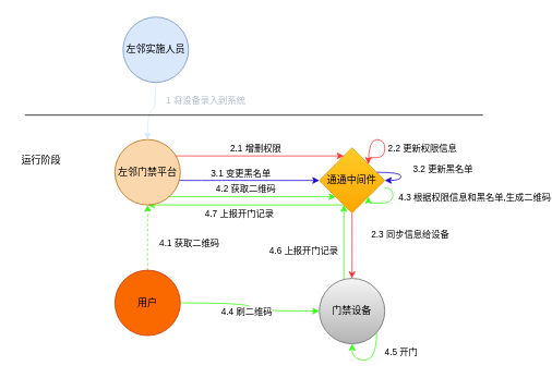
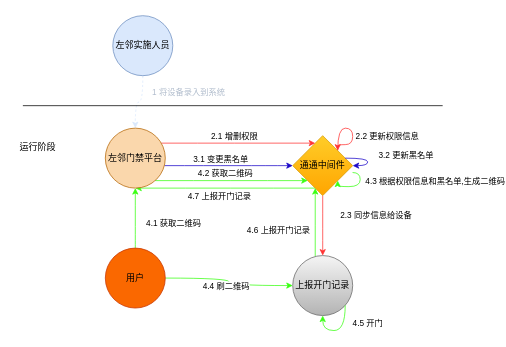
- <mxCell id="2" style="edgeStyle=orthogonalEdgeStyle;curved=1;rounded=1;orthogonalLoop=1;jettySize=auto;html=1;startArrow=none;startFill=0;strokeColor=#DAE8FC;" parent="1" source="4" target="26" edge="1"><mxGeometry relative="1" as="geometry" /></mxCell>
+ <mxCell id="2" style="edgeStyle=orthogonalEdgeStyle;curved=1;rounded=1;orthogonalLoop=1;jettySize=auto;html=1;startArrow=none;startFill=0;strokeColor=#DAE8FC;dashed=1;" parent="1" source="4" target="26" edge="1"><mxGeometry relative="1" as="geometry" /></mxCell>
- <mxCell id="12" style="edgeStyle=orthogonalEdgeStyle;curved=1;rounded=1;orthogonalLoop=1;jettySize=auto;html=1;startArrow=none;startFill=0;strokeColor=#39FF12;dashed=1;" parent="1" source="16" target="26" edge="1"><mxGeometry relative="1" as="geometry" /></mxCell>
+ <mxCell id="12" style="edgeStyle=orthogonalEdgeStyle;curved=1;rounded=1;orthogonalLoop=1;jettySize=auto;html=1;startArrow=none;startFill=0;strokeColor=#39FF12;" parent="1" source="16" target="26" edge="1"><mxGeometry relative="1" as="geometry" /></mxCell>
- <mxCell id="19" value="门禁设备" style="ellipse;whiteSpace=wrap;html=1;aspect=fixed;fillColor=#f5f5f5;gradientColor=#b3b3b3;strokeColor=#666666;" parent="1" vertex="1"><mxGeometry x="390" y="340" width="80" height="80" as="geometry" /></mxCell>
+ <mxCell id="19" value="上报开门记录" style="ellipse;whiteSpace=wrap;html=1;aspect=fixed;fillColor=#f5f5f5;gradientColor=#b3b3b3;strokeColor=#666666;" parent="1" vertex="1"><mxGeometry x="390" y="340" width="80" height="80" as="geometry" /></mxCell>
